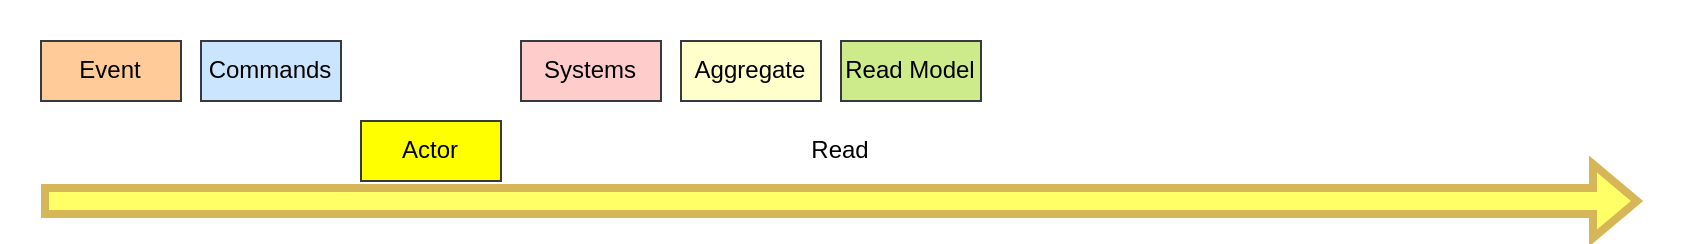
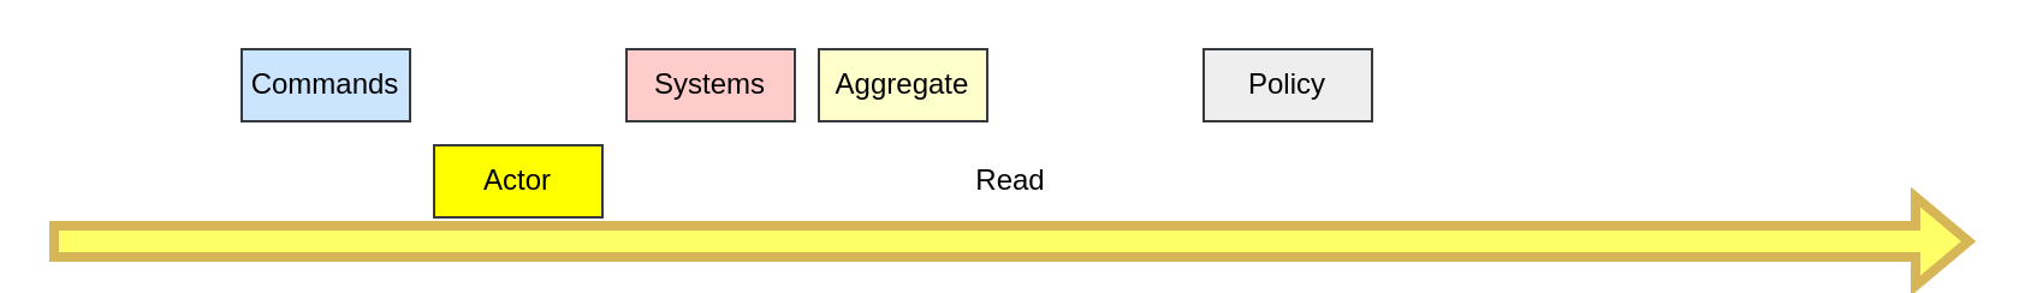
- <mxCell id="4" value="Event" style="rounded=0;whiteSpace=wrap;html=1;fillColor=#ffcc99;strokeColor=#36393d;" parent="1" vertex="1"><mxGeometry x="20" y="20" width="70" height="30" as="geometry" /></mxCell>
- <mxCell id="9" value="Read Model" style="rounded=0;whiteSpace=wrap;html=1;fillColor=#cdeb8b;strokeColor=#36393d;" parent="1" vertex="1"><mxGeometry x="420" y="20" width="70" height="30" as="geometry" /></mxCell>
+ <mxCell id="10" value="Policy" style="rounded=0;whiteSpace=wrap;html=1;fillColor=#eeeeee;strokeColor=#36393d;" vertex="1" parent="1"><mxGeometry x="500" y="20" width="70" height="30" as="geometry" /></mxCell>
